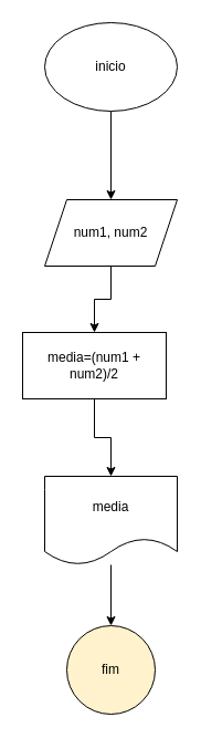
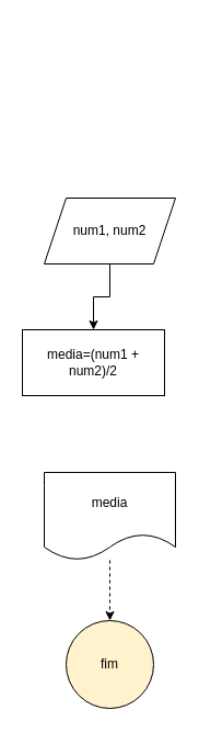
- <mxCell id="3" value="inicio" style="ellipse;whiteSpace=wrap;html=1;" vertex="1" parent="1"><mxGeometry x="40" y="20" width="120" height="80" as="geometry" /></mxCell>
- <mxCell id="2" value="" style="edgeStyle=orthogonalEdgeStyle;rounded=0;orthogonalLoop=1;jettySize=auto;html=1;" edge="1" parent="1" source="3" target="5"><mxGeometry relative="1" as="geometry" /></mxCell>
- <mxCell id="6" value="" style="edgeStyle=orthogonalEdgeStyle;rounded=0;orthogonalLoop=1;jettySize=auto;html=1;" edge="1" parent="1" source="7" target="9"><mxGeometry relative="1" as="geometry" /></mxCell>
- <mxCell id="8" value="" style="edgeStyle=orthogonalEdgeStyle;rounded=0;orthogonalLoop=1;jettySize=auto;html=1;" edge="1" parent="1" source="9" target="10"><mxGeometry relative="1" as="geometry" /></mxCell>
+ <mxCell id="8" value="" style="edgeStyle=orthogonalEdgeStyle;rounded=0;orthogonalLoop=1;jettySize=auto;html=1;dashed=1;" edge="1" parent="1" source="9" target="10"><mxGeometry relative="1" as="geometry" /></mxCell>
